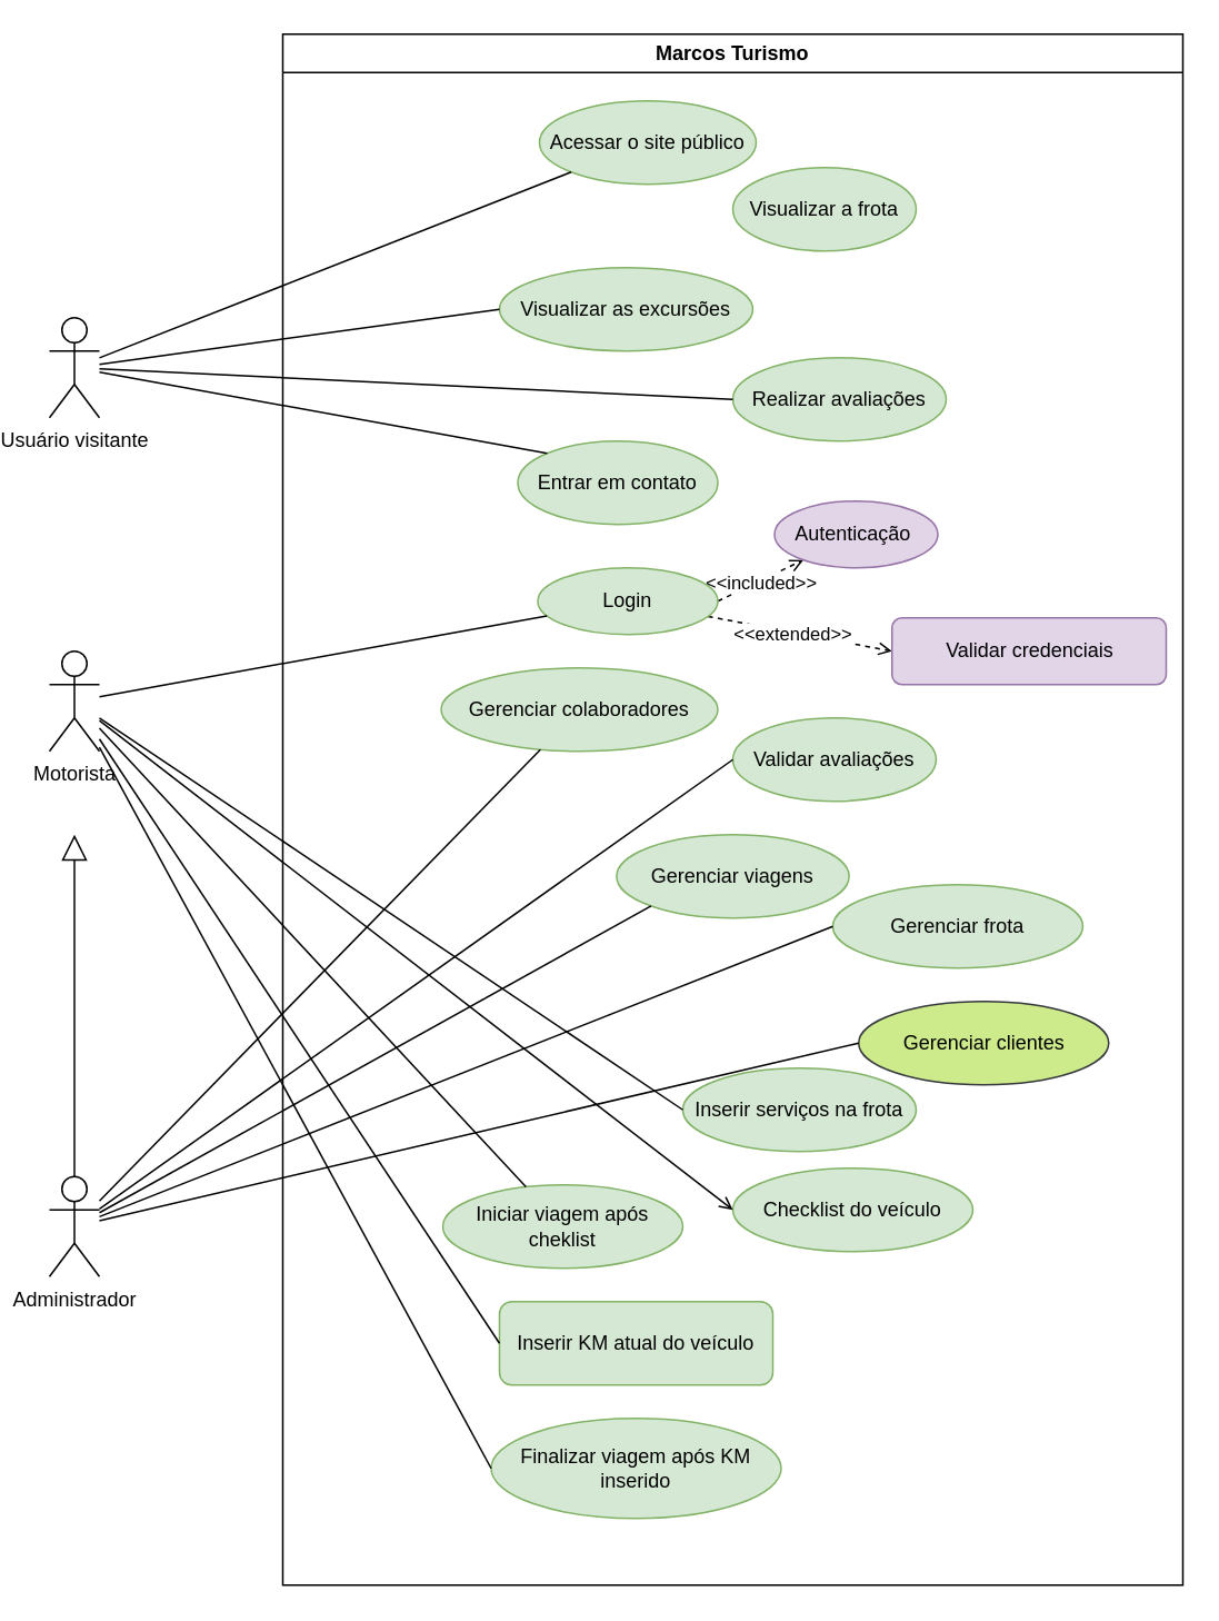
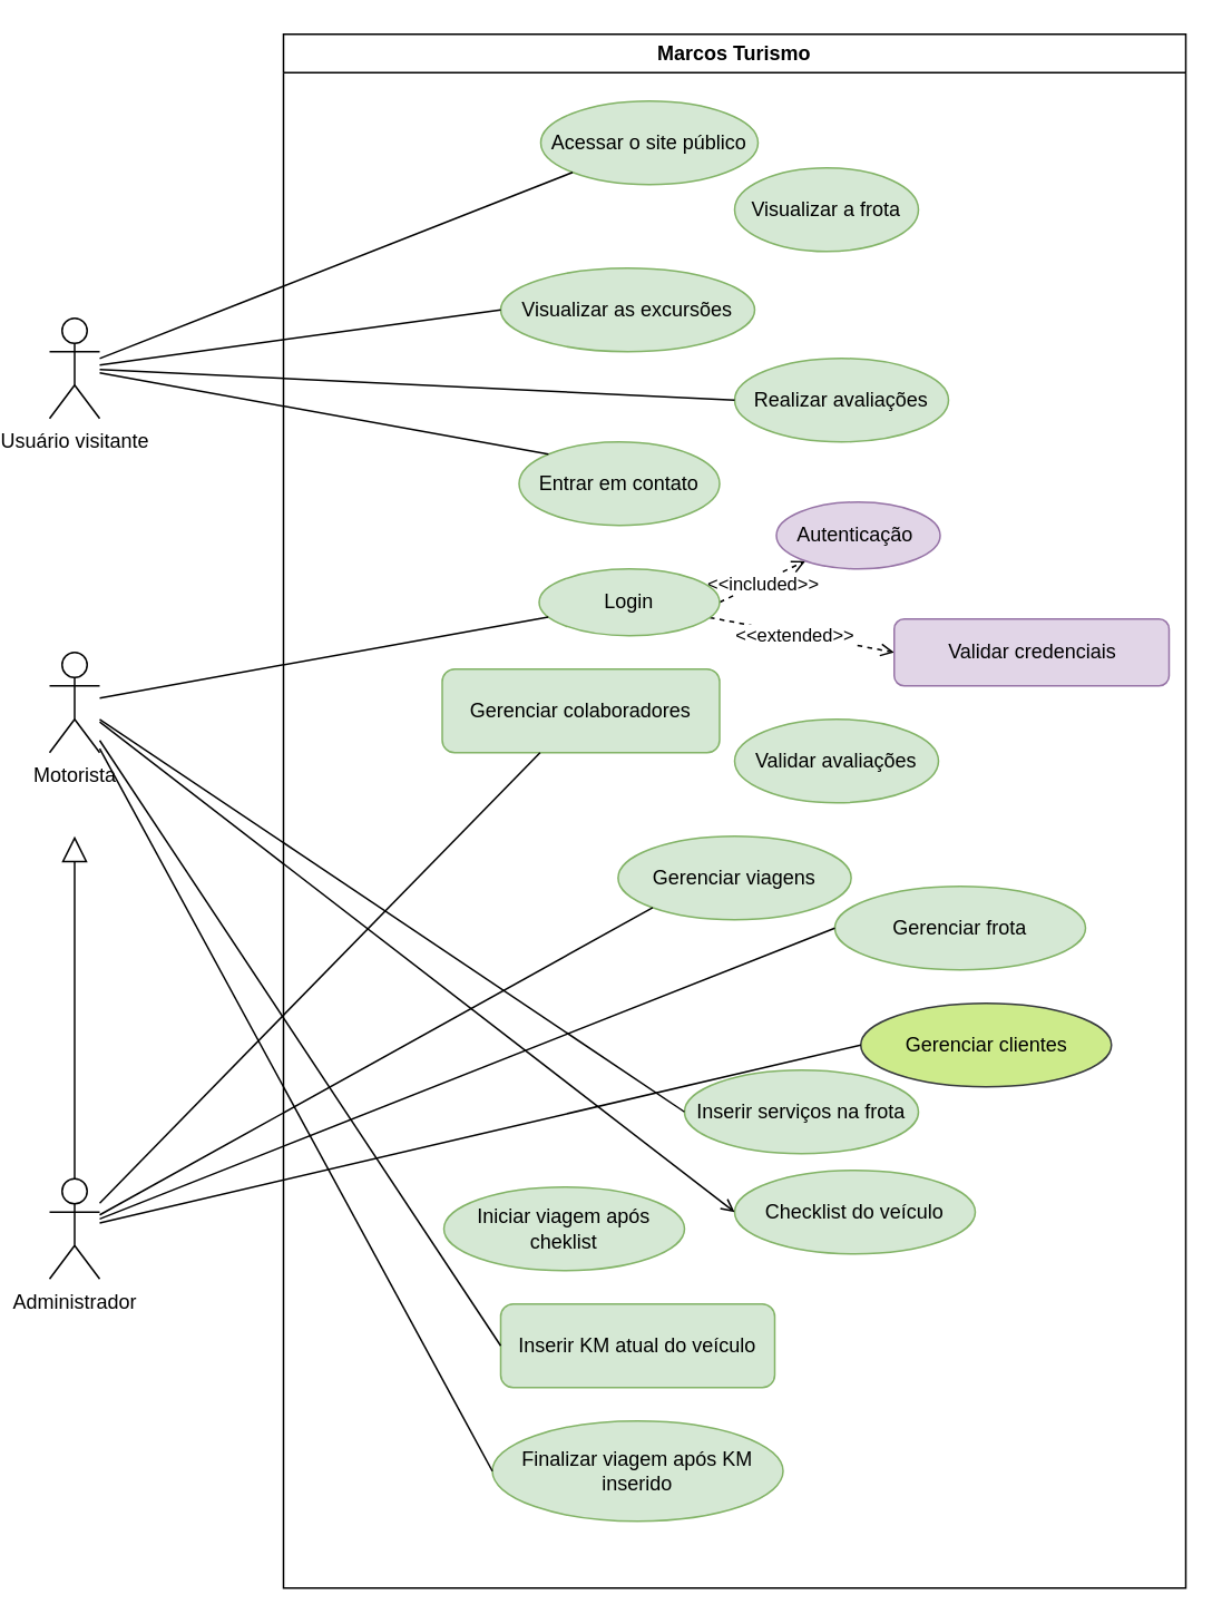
- <mxCell id="14" value="Gerenciar colaboradores" style="ellipse;whiteSpace=wrap;html=1;verticalAlign=middle;fillColor=#d5e8d4;strokeColor=#82b366;" vertex="1" parent="2"><mxGeometry x="95" y="380" width="166" height="50" as="geometry" /></mxCell>
+ <mxCell id="14" value="Gerenciar colaboradores" style="whiteSpace=wrap;html=1;verticalAlign=middle;fillColor=#d5e8d4;strokeColor=#82b366;rounded=1;" vertex="1" parent="2"><mxGeometry x="95" y="380" width="166" height="50" as="geometry" /></mxCell>
- <mxCell id="30" value="" style="rounded=0;orthogonalLoop=1;jettySize=auto;html=1;endArrow=none;startFill=0;" edge="1" parent="1" source="35" target="17"><mxGeometry relative="1" as="geometry" /></mxCell>
- <mxCell id="40" value="" style="rounded=0;orthogonalLoop=1;jettySize=auto;html=1;endArrow=none;startFill=0;entryX=0;entryY=0.5;entryDx=0;entryDy=0;" edge="1" parent="1" source="43" target="20"><mxGeometry relative="1" as="geometry" /></mxCell>
